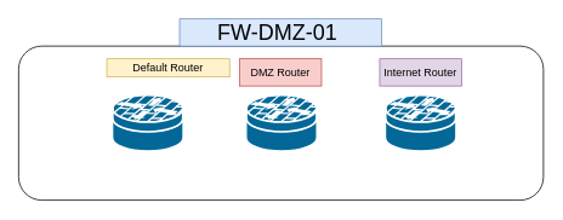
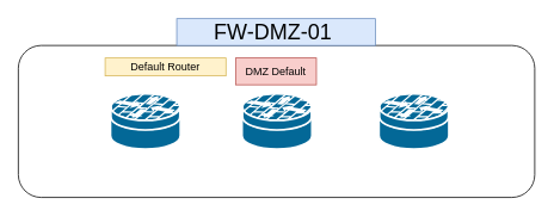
- <mxCell id="6" value="DMZ Router" style="text;html=1;align=center;verticalAlign=middle;whiteSpace=wrap;rounded=0;fillColor=#f8cecc;strokeColor=#b85450;" vertex="1" parent="1"><mxGeometry x="263" y="64" width="90" height="30" as="geometry" /></mxCell>
+ <mxCell id="6" value="DMZ Default" style="text;html=1;align=center;verticalAlign=middle;whiteSpace=wrap;rounded=0;fillColor=#f8cecc;strokeColor=#b85450;" vertex="1" parent="1"><mxGeometry x="263" y="64" width="90" height="30" as="geometry" /></mxCell>
- <mxCell id="8" value="Internet Router" style="text;html=1;align=center;verticalAlign=middle;whiteSpace=wrap;rounded=0;fillColor=#e1d5e7;strokeColor=#9673a6;" vertex="1" parent="1"><mxGeometry x="417" y="64" width="90" height="30" as="geometry" /></mxCell>
